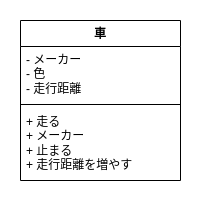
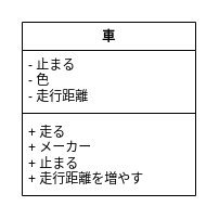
- <mxCell id="3" value="- メーカー&lt;div&gt;- 色&lt;/div&gt;&lt;div&gt;- 走行距離&lt;/div&gt;" style="text;strokeColor=none;fillColor=none;align=left;verticalAlign=top;spacingLeft=4;spacingRight=4;overflow=hidden;rotatable=0;points=[[0,0.5],[1,0.5]];portConstraint=eastwest;whiteSpace=wrap;html=1;" vertex="1" parent="2"><mxGeometry y="26" width="160" height="54" as="geometry" /></mxCell>
+ <mxCell id="3" value="- 止まる&lt;div&gt;- 色&lt;/div&gt;&lt;div&gt;- 走行距離&lt;/div&gt;" style="text;strokeColor=none;fillColor=none;align=left;verticalAlign=top;spacingLeft=4;spacingRight=4;overflow=hidden;rotatable=0;points=[[0,0.5],[1,0.5]];portConstraint=eastwest;whiteSpace=wrap;html=1;" vertex="1" parent="2"><mxGeometry y="26" width="160" height="54" as="geometry" /></mxCell>
